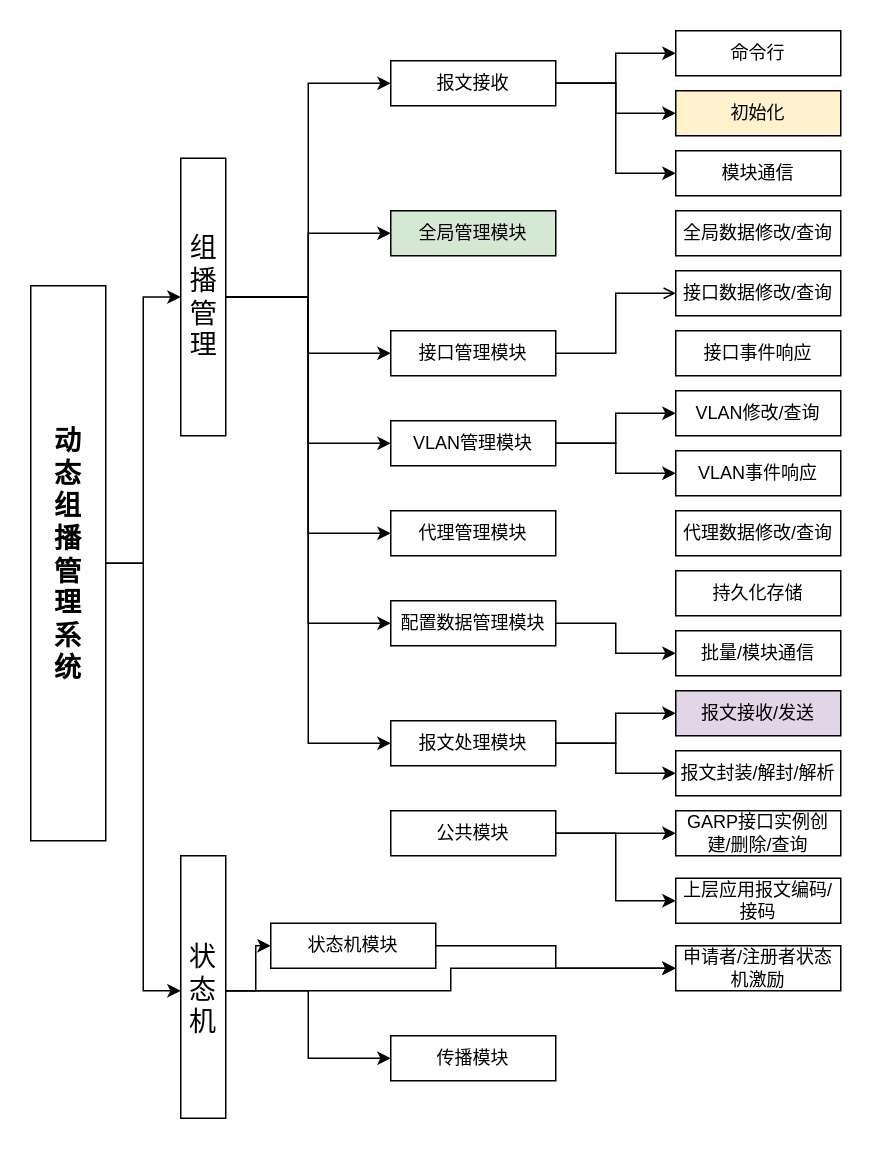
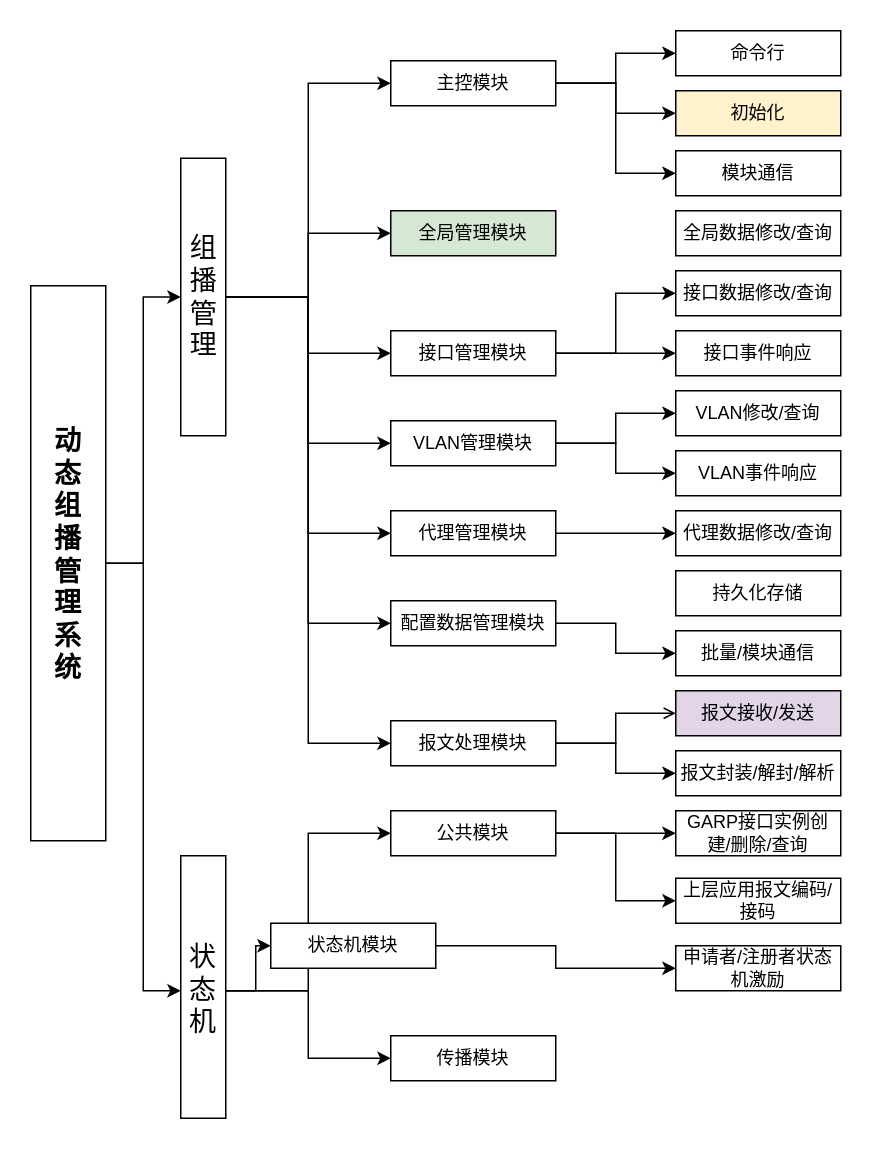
- <mxCell id="14" value="报文接收" style="rounded=0;whiteSpace=wrap;html=1;" parent="1" vertex="1"><mxGeometry x="260" y="40" width="110" height="30" as="geometry" /></mxCell>
+ <mxCell id="14" value="主控模块" style="rounded=0;whiteSpace=wrap;html=1;" parent="1" vertex="1"><mxGeometry x="260" y="40" width="110" height="30" as="geometry" /></mxCell>
- <mxCell id="16" style="edgeStyle=orthogonalEdgeStyle;rounded=0;orthogonalLoop=1;jettySize=auto;html=1;entryX=0;entryY=0.5;entryDx=0;entryDy=0;endArrow=open;" parent="1" source="18" target="33" edge="1"><mxGeometry relative="1" as="geometry" /></mxCell>
+ <mxCell id="16" style="edgeStyle=orthogonalEdgeStyle;rounded=0;orthogonalLoop=1;jettySize=auto;html=1;entryX=0;entryY=0.5;entryDx=0;entryDy=0;" parent="1" source="18" target="33" edge="1"><mxGeometry relative="1" as="geometry" /></mxCell>
+ <mxCell id="17" style="edgeStyle=orthogonalEdgeStyle;rounded=0;orthogonalLoop=1;jettySize=auto;html=1;" parent="1" source="18" target="34" edge="1"><mxGeometry relative="1" as="geometry" /></mxCell>
+ <mxCell id="22" style="edgeStyle=orthogonalEdgeStyle;rounded=0;orthogonalLoop=1;jettySize=auto;html=1;" parent="1" source="23" target="37" edge="1"><mxGeometry relative="1" as="geometry" /></mxCell>
- <mxCell id="40" style="edgeStyle=orthogonalEdgeStyle;rounded=0;orthogonalLoop=1;jettySize=auto;html=1;entryX=0;entryY=0.5;entryDx=0;entryDy=0;" parent="1" source="42" target="43" edge="1"><mxGeometry relative="1" as="geometry" /></mxCell>
+ <mxCell id="40" style="edgeStyle=orthogonalEdgeStyle;rounded=0;orthogonalLoop=1;jettySize=auto;html=1;entryX=0;entryY=0.5;entryDx=0;entryDy=0;endArrow=open;" parent="1" source="42" target="43" edge="1"><mxGeometry relative="1" as="geometry" /></mxCell>
- <mxCell id="52" style="edgeStyle=orthogonalEdgeStyle;rounded=0;orthogonalLoop=1;jettySize=auto;html=1;" edge="1" parent="1" source="55" target="58"><mxGeometry relative="1" as="geometry" /></mxCell>
+ <mxCell id="52" style="edgeStyle=orthogonalEdgeStyle;rounded=0;orthogonalLoop=1;jettySize=auto;html=1;entryX=0;entryY=0.5;entryDx=0;entryDy=0;" edge="1" parent="1" source="55" target="28"><mxGeometry relative="1" as="geometry" /></mxCell>
